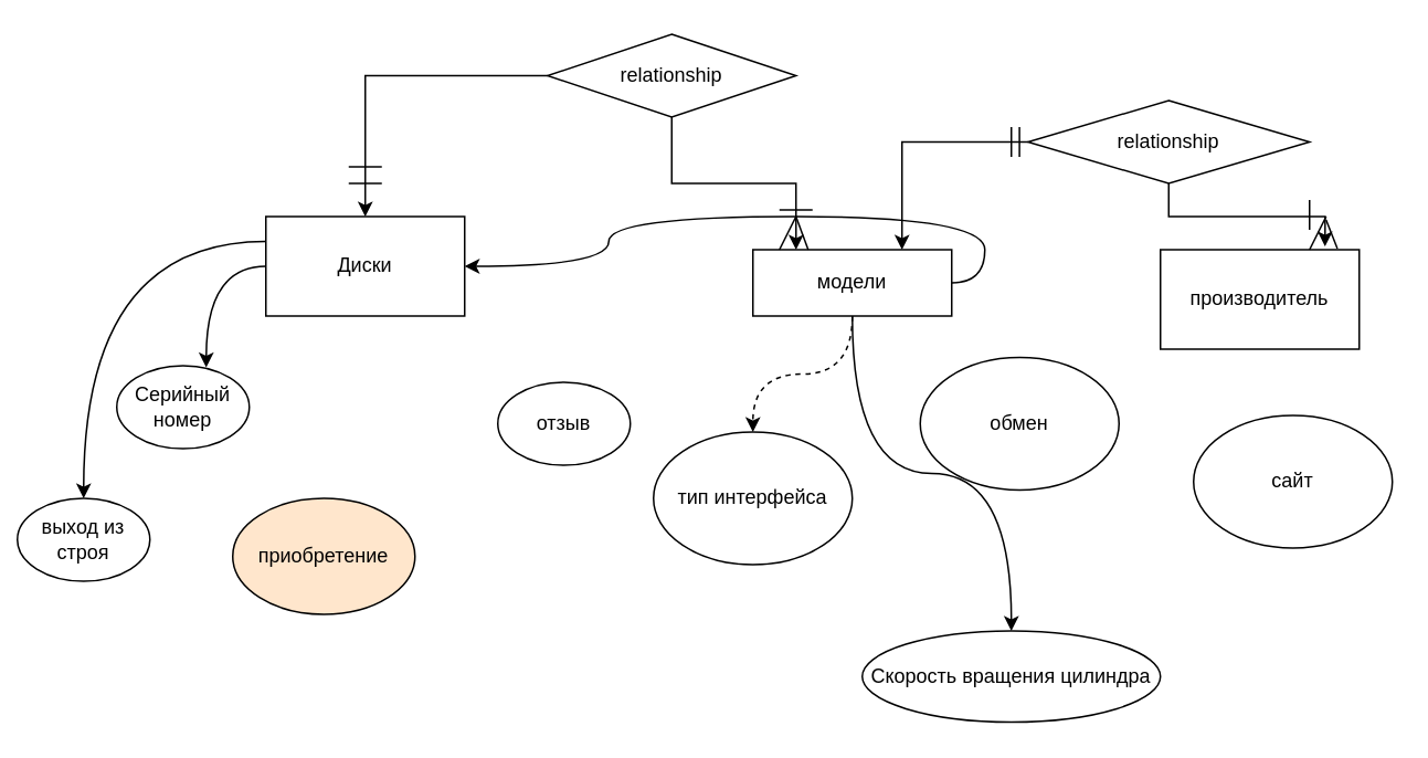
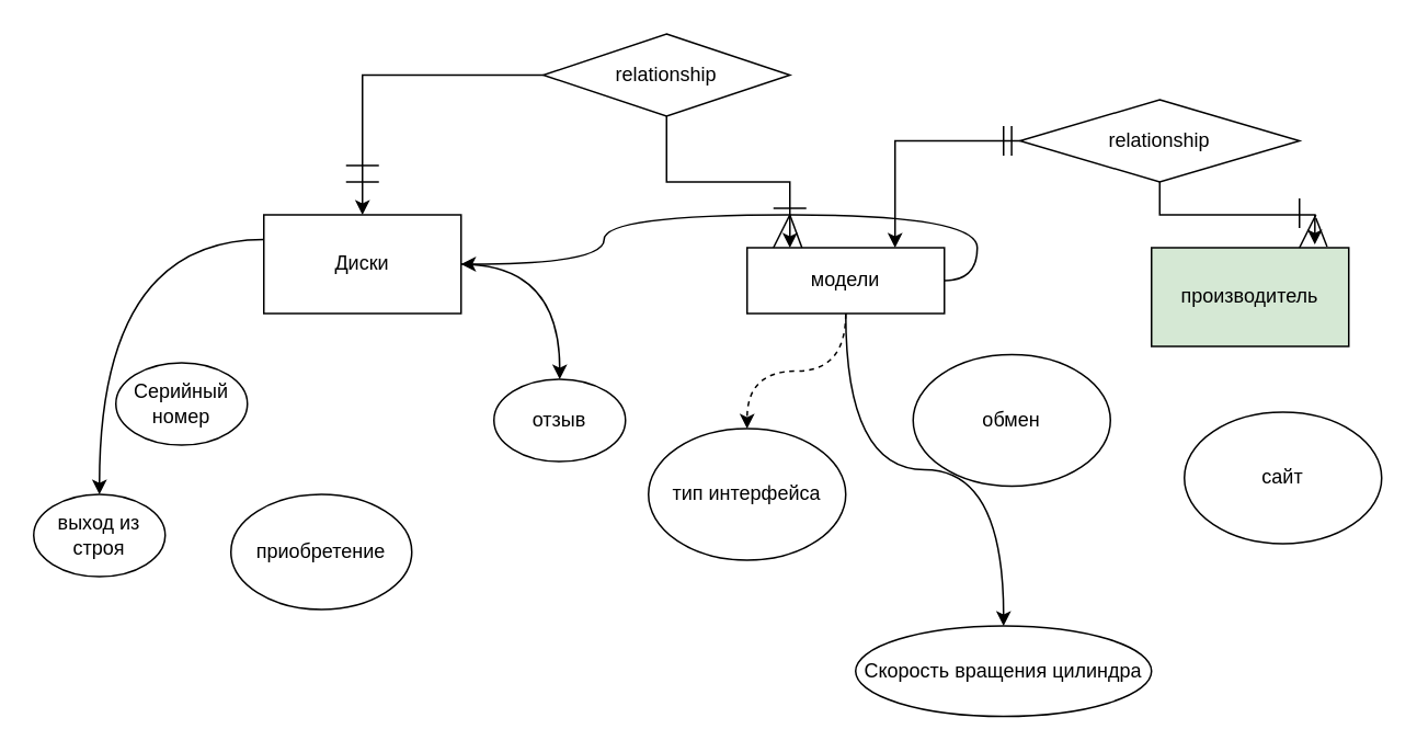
- <mxCell id="2" style="edgeStyle=orthogonalEdgeStyle;rounded=0;orthogonalLoop=1;jettySize=auto;html=1;entryX=0.675;entryY=0.02;entryDx=0;entryDy=0;entryPerimeter=0;curved=1;" edge="1" parent="1" source="4" target="11"><mxGeometry relative="1" as="geometry" /></mxCell>
+ <mxCell id="2" style="edgeStyle=orthogonalEdgeStyle;rounded=0;orthogonalLoop=1;jettySize=auto;html=1;curved=1;" edge="1" parent="1" source="4" target="14"><mxGeometry relative="1" as="geometry" /></mxCell>
- <mxCell id="22" value="производитель&lt;br&gt;" style="rounded=0;whiteSpace=wrap;html=1;" vertex="1" parent="1"><mxGeometry x="700" y="150" width="120" height="60" as="geometry" /></mxCell>
+ <mxCell id="22" value="производитель&lt;br&gt;" style="rounded=0;whiteSpace=wrap;html=1;fillColor=#d5e8d4;" vertex="1" parent="1"><mxGeometry x="700" y="150" width="120" height="60" as="geometry" /></mxCell>
- <mxCell id="13" value="выход из строя" style="ellipse;whiteSpace=wrap;html=1;" vertex="1" parent="1"><mxGeometry x="10" y="300" width="80" height="50" as="geometry" /></mxCell>
+ <mxCell id="13" value="выход из строя" style="ellipse;whiteSpace=wrap;html=1;" vertex="1" parent="1"><mxGeometry x="20" y="300" width="80" height="50" as="geometry" /></mxCell>
- <mxCell id="12" value="приобретение" style="ellipse;whiteSpace=wrap;html=1;fillColor=#ffe6cc;" vertex="1" parent="1"><mxGeometry x="140" y="300" width="110" height="70" as="geometry" /></mxCell>
+ <mxCell id="12" value="приобретение" style="ellipse;whiteSpace=wrap;html=1;" vertex="1" parent="1"><mxGeometry x="140" y="300" width="110" height="70" as="geometry" /></mxCell>
